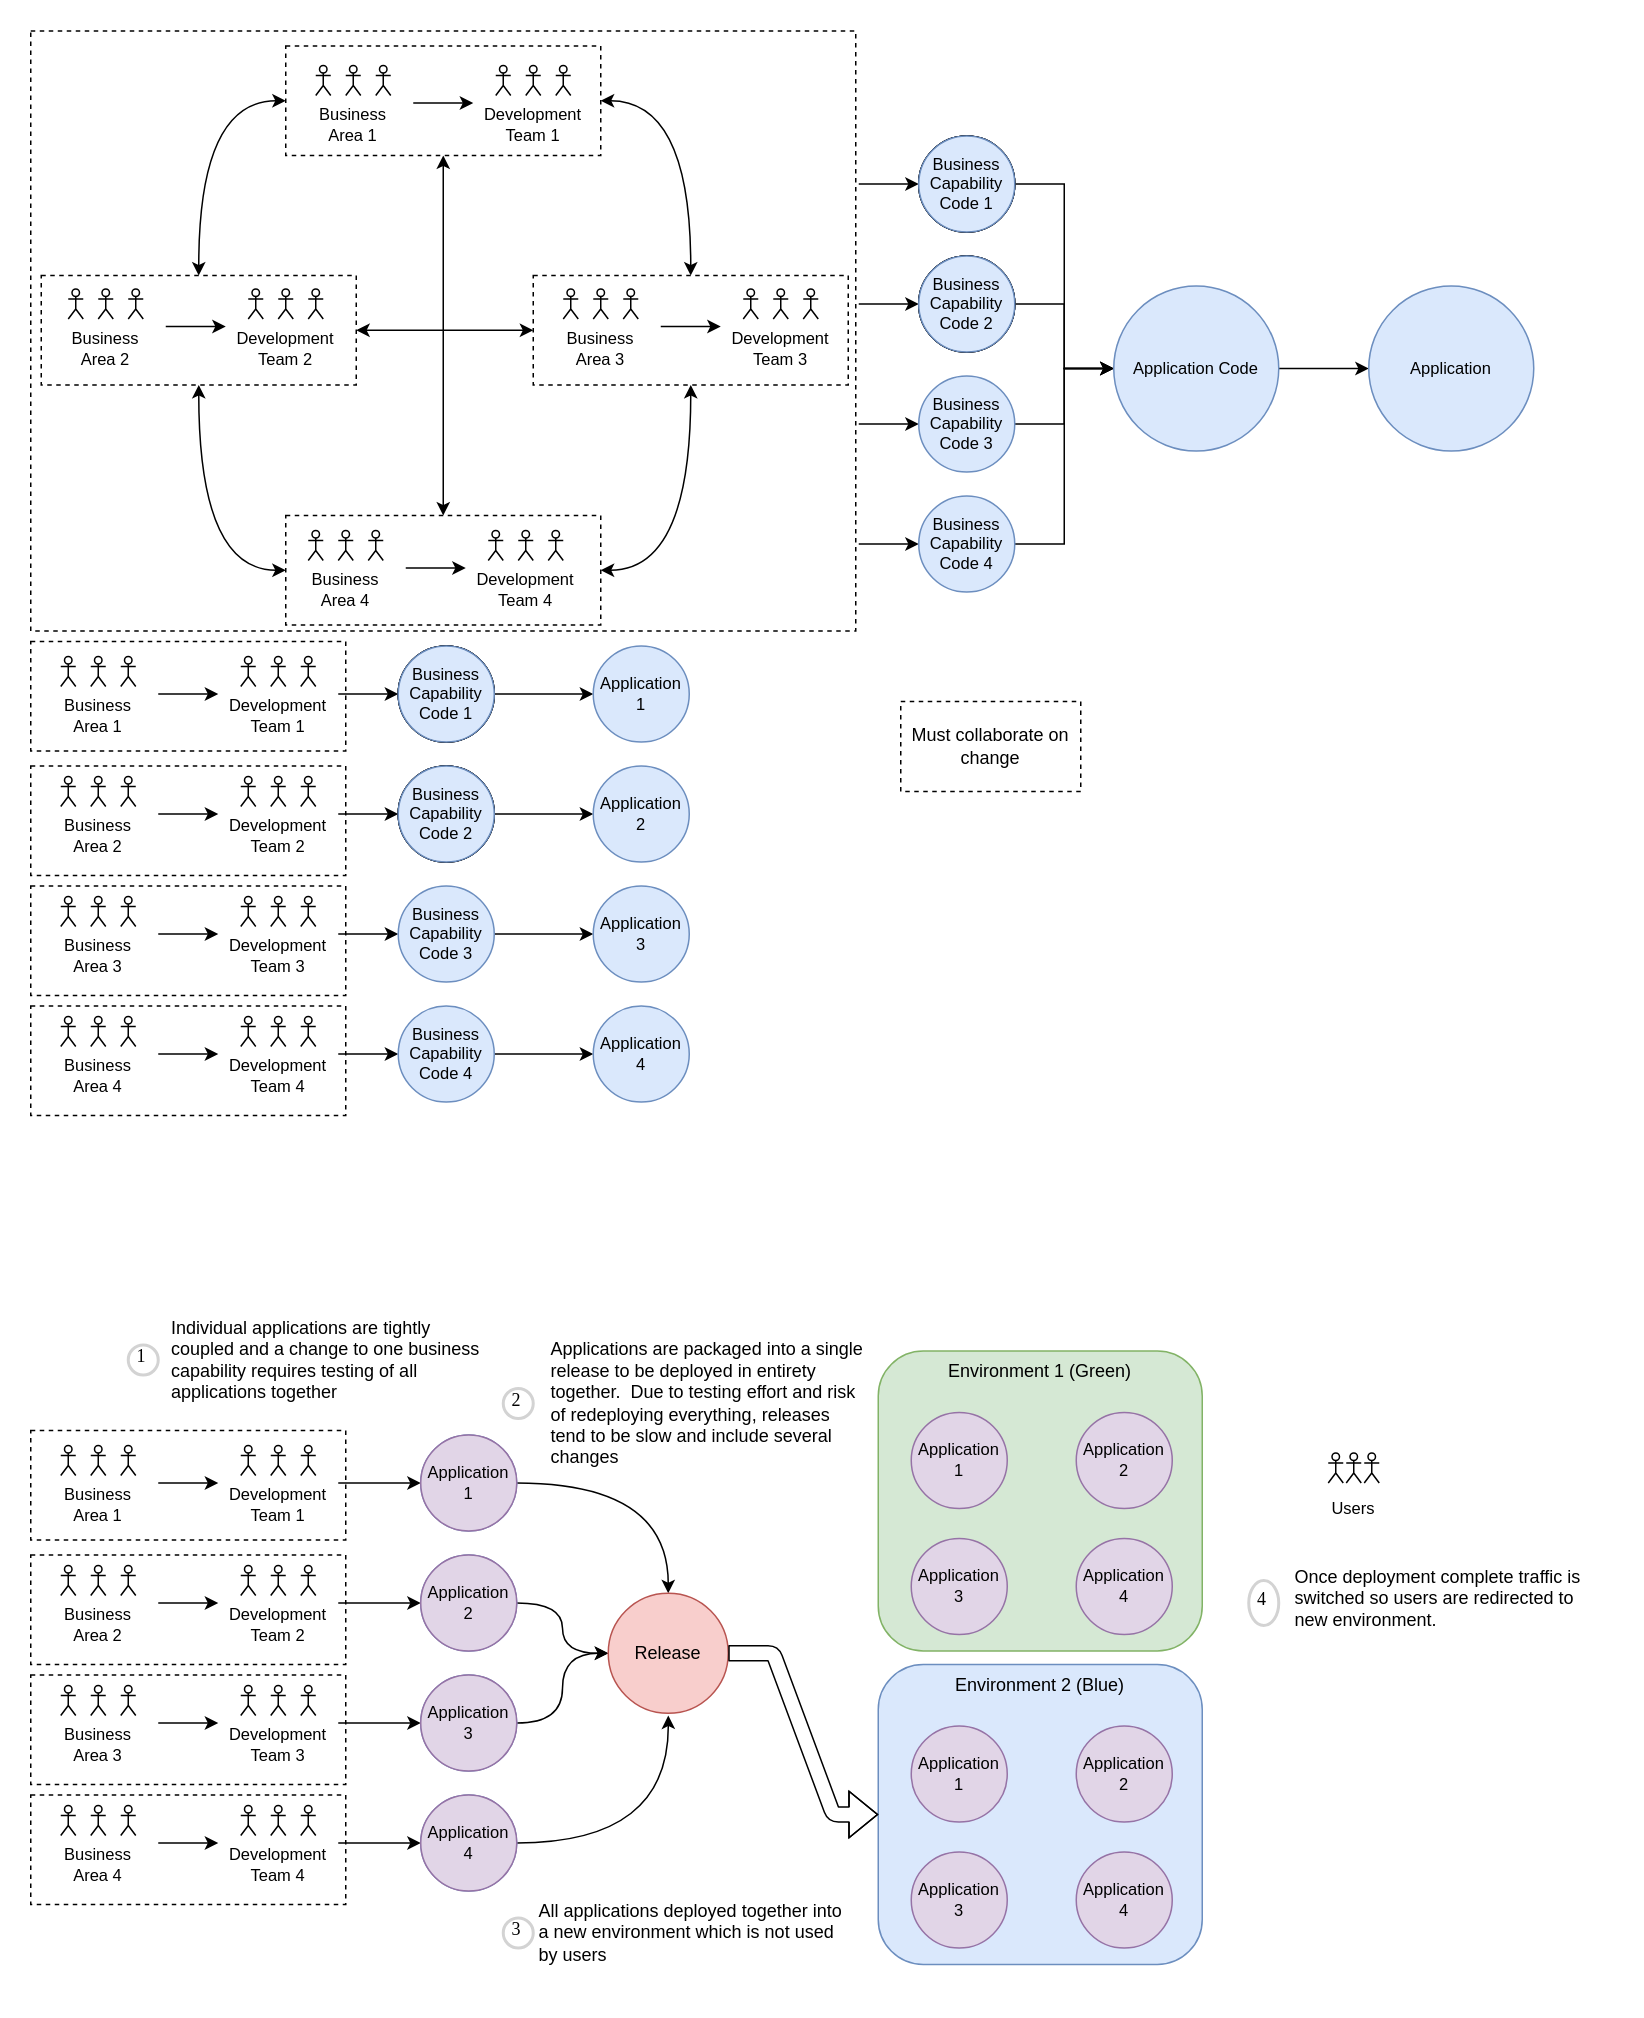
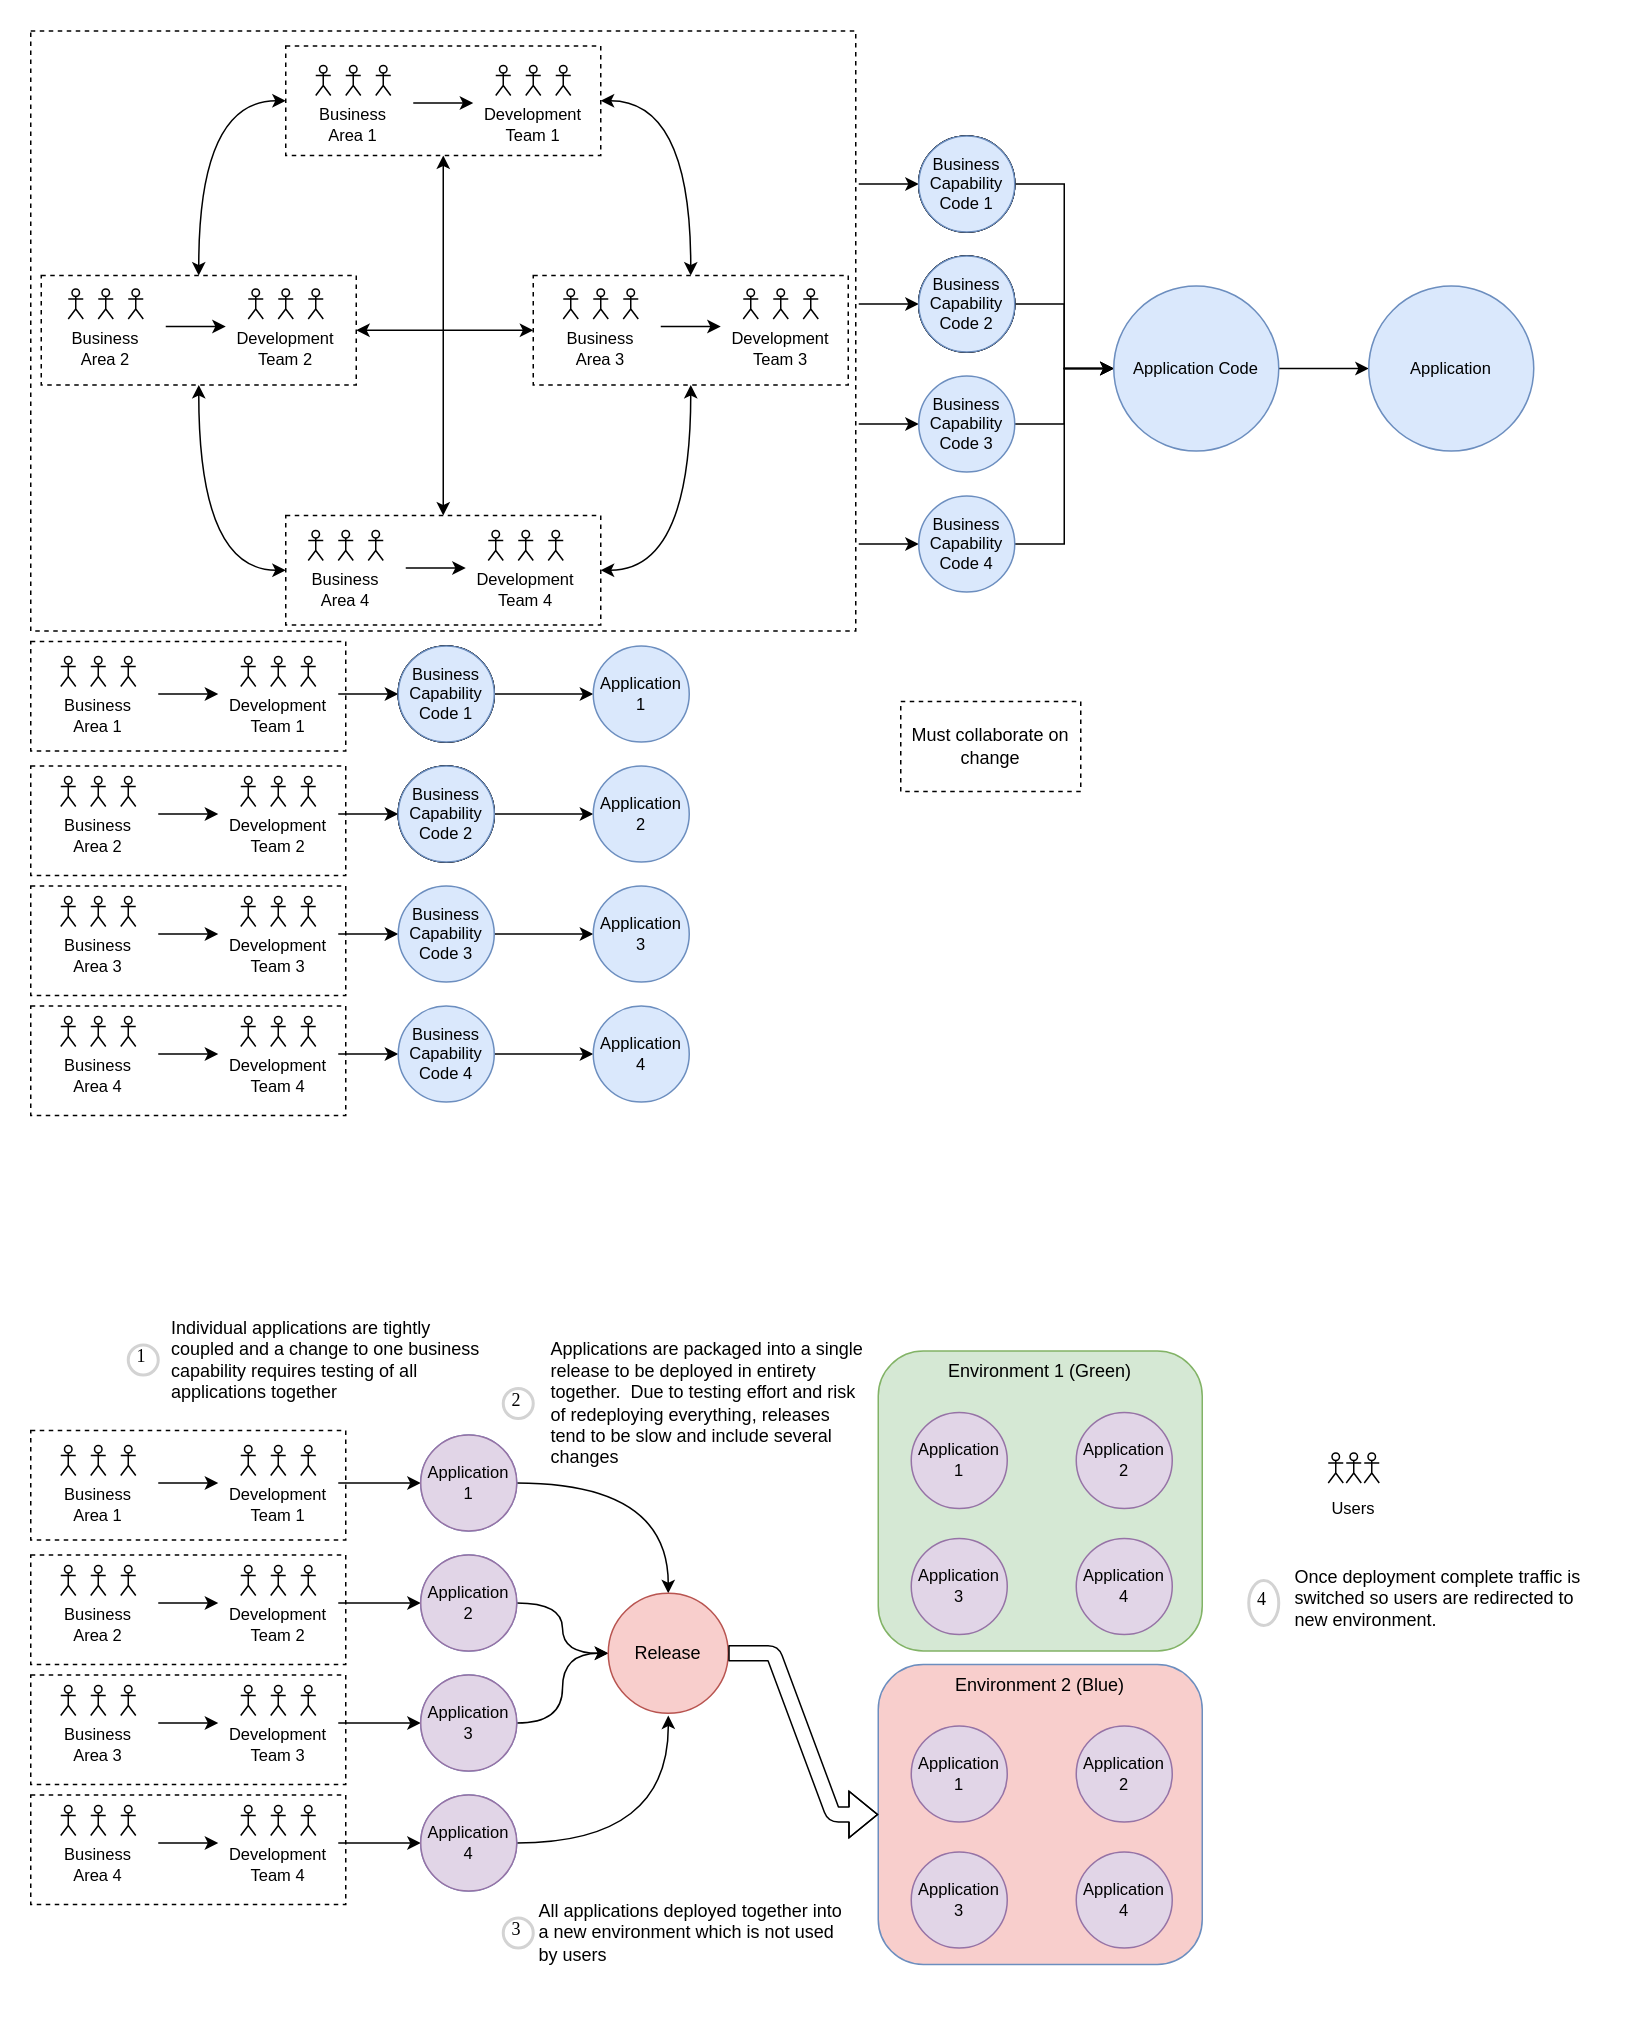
- <mxCell id="191" value="Environment 2 (Blue)" style="rounded=1;whiteSpace=wrap;html=1;verticalAlign=top;fillColor=#dae8fc;strokeColor=#6c8ebf;" vertex="1" parent="1"><mxGeometry x="585" y="1109" width="216" height="200" as="geometry" /></mxCell>
+ <mxCell id="191" value="Environment 2 (Blue)" style="rounded=1;whiteSpace=wrap;html=1;verticalAlign=top;fillColor=#f8cecc;strokeColor=#6c8ebf;" vertex="1" parent="1"><mxGeometry x="585" y="1109" width="216" height="200" as="geometry" /></mxCell>
